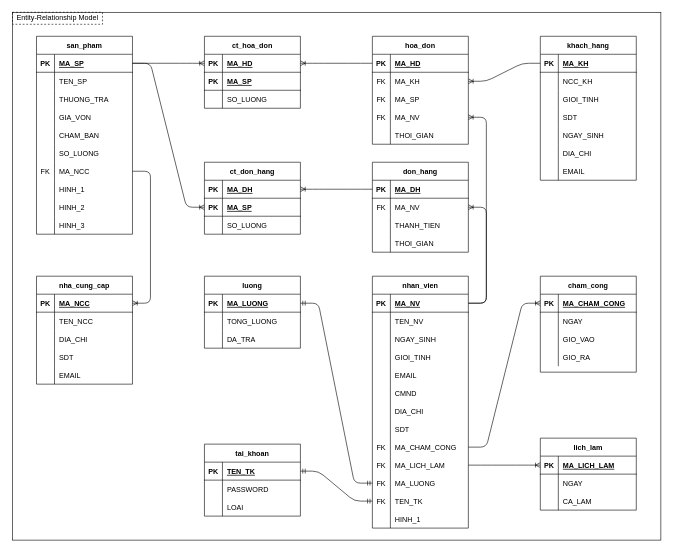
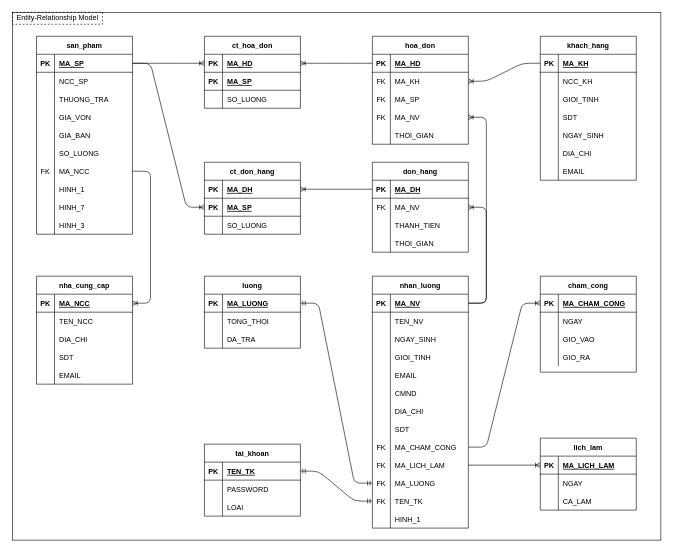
- <mxCell id="9" value="TEN_SP" style="shape=partialRectangle;connectable=0;fillColor=none;top=0;left=0;bottom=0;right=0;align=left;spacingLeft=6;overflow=hidden;" parent="7" vertex="1"><mxGeometry x="30" width="130" height="30" as="geometry" /></mxCell>
+ <mxCell id="9" value="NCC_SP" style="shape=partialRectangle;connectable=0;fillColor=none;top=0;left=0;bottom=0;right=0;align=left;spacingLeft=6;overflow=hidden;" parent="7" vertex="1"><mxGeometry x="30" width="130" height="30" as="geometry" /></mxCell>
- <mxCell id="18" value="CHAM_BAN" style="shape=partialRectangle;connectable=0;fillColor=none;top=0;left=0;bottom=0;right=0;align=left;spacingLeft=6;overflow=hidden;" parent="16" vertex="1"><mxGeometry x="30" width="130" height="30" as="geometry" /></mxCell>
+ <mxCell id="18" value="GIA_BAN" style="shape=partialRectangle;connectable=0;fillColor=none;top=0;left=0;bottom=0;right=0;align=left;spacingLeft=6;overflow=hidden;" parent="16" vertex="1"><mxGeometry x="30" width="130" height="30" as="geometry" /></mxCell>
- <mxCell id="30" value="HINH_2" style="shape=partialRectangle;connectable=0;fillColor=none;top=0;left=0;bottom=0;right=0;align=left;spacingLeft=6;overflow=hidden;" parent="28" vertex="1"><mxGeometry x="30" width="130" height="30" as="geometry" /></mxCell>
+ <mxCell id="30" value="HINH_7" style="shape=partialRectangle;connectable=0;fillColor=none;top=0;left=0;bottom=0;right=0;align=left;spacingLeft=6;overflow=hidden;" parent="28" vertex="1"><mxGeometry x="30" width="130" height="30" as="geometry" /></mxCell>
- <mxCell id="126" value="nhan_vien" style="shape=table;startSize=30;container=1;collapsible=1;childLayout=tableLayout;fixedRows=1;rowLines=0;fontStyle=1;align=center;resizeLast=1;" parent="1" vertex="1"><mxGeometry x="620" y="460" width="160" height="420" as="geometry" /></mxCell>
+ <mxCell id="126" value="nhan_luong" style="shape=table;startSize=30;container=1;collapsible=1;childLayout=tableLayout;fixedRows=1;rowLines=0;fontStyle=1;align=center;resizeLast=1;" parent="1" vertex="1"><mxGeometry x="620" y="460" width="160" height="420" as="geometry" /></mxCell>
- <mxCell id="210" value="TONG_LUONG" style="shape=partialRectangle;connectable=0;fillColor=none;top=0;left=0;bottom=0;right=0;align=left;spacingLeft=6;overflow=hidden;" parent="208" vertex="1"><mxGeometry x="30" width="130" height="30" as="geometry" /></mxCell>
+ <mxCell id="210" value="TONG_THOI" style="shape=partialRectangle;connectable=0;fillColor=none;top=0;left=0;bottom=0;right=0;align=left;spacingLeft=6;overflow=hidden;" parent="208" vertex="1"><mxGeometry x="30" width="130" height="30" as="geometry" /></mxCell>
